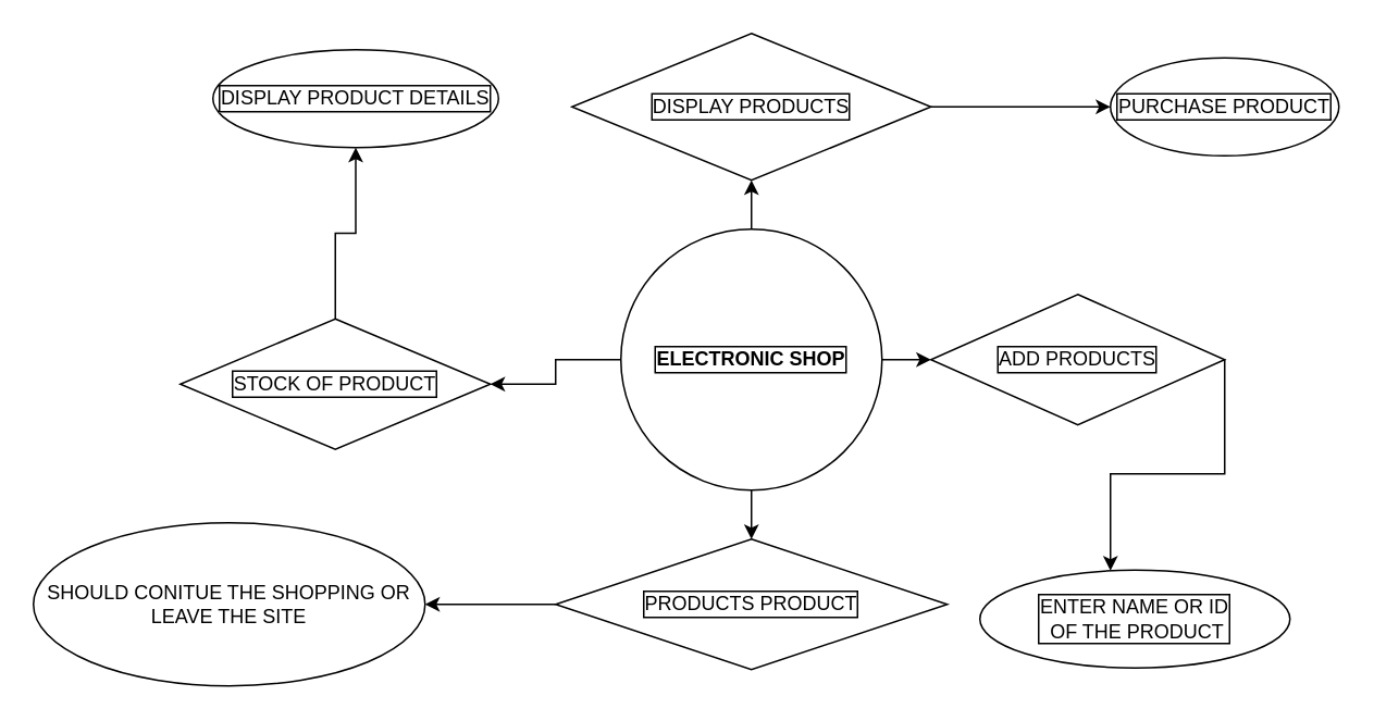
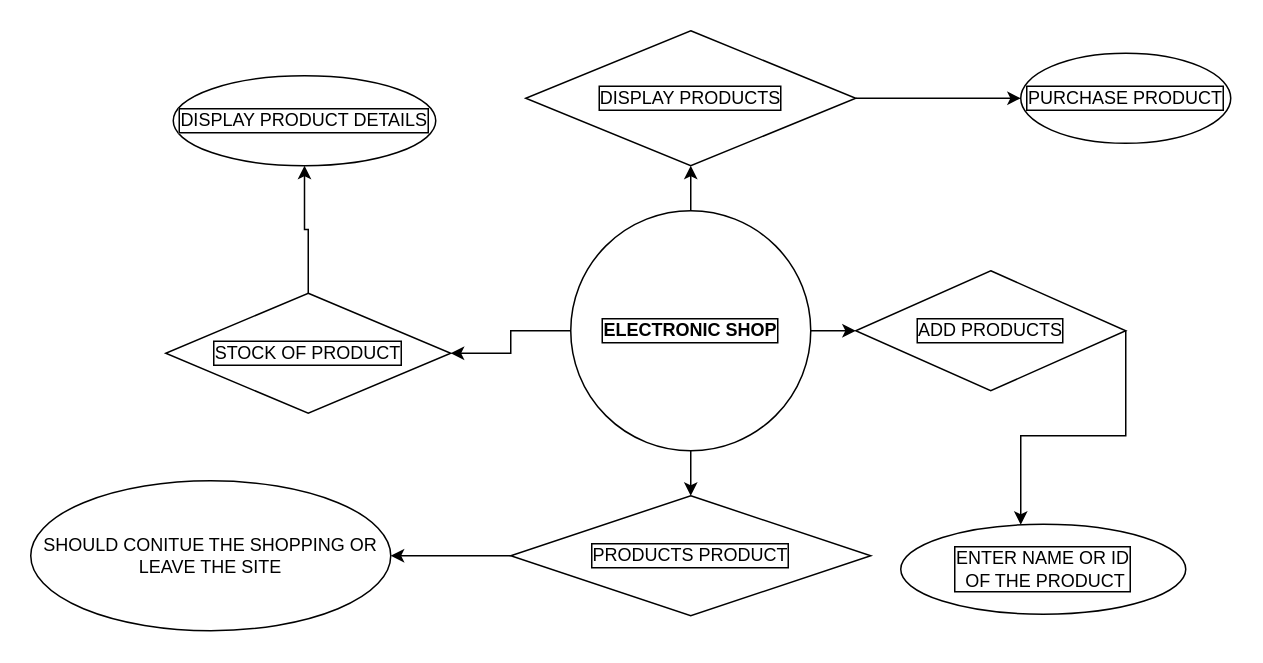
- <mxCell id="15" value="DISPLAY PRODUCT DETAILS" style="ellipse;whiteSpace=wrap;html=1;labelBackgroundColor=rgba(255, 255, 255, 1);labelBorderColor=rgba(0, 0, 0, 1);" vertex="1" parent="1"><mxGeometry x="130" y="30" width="175" height="60" as="geometry" /></mxCell>
+ <mxCell id="15" value="DISPLAY PRODUCT DETAILS" style="ellipse;whiteSpace=wrap;html=1;labelBackgroundColor=rgba(255, 255, 255, 1);labelBorderColor=rgba(0, 0, 0, 1);" vertex="1" parent="1"><mxGeometry x="115" y="50" width="175" height="60" as="geometry" /></mxCell>
